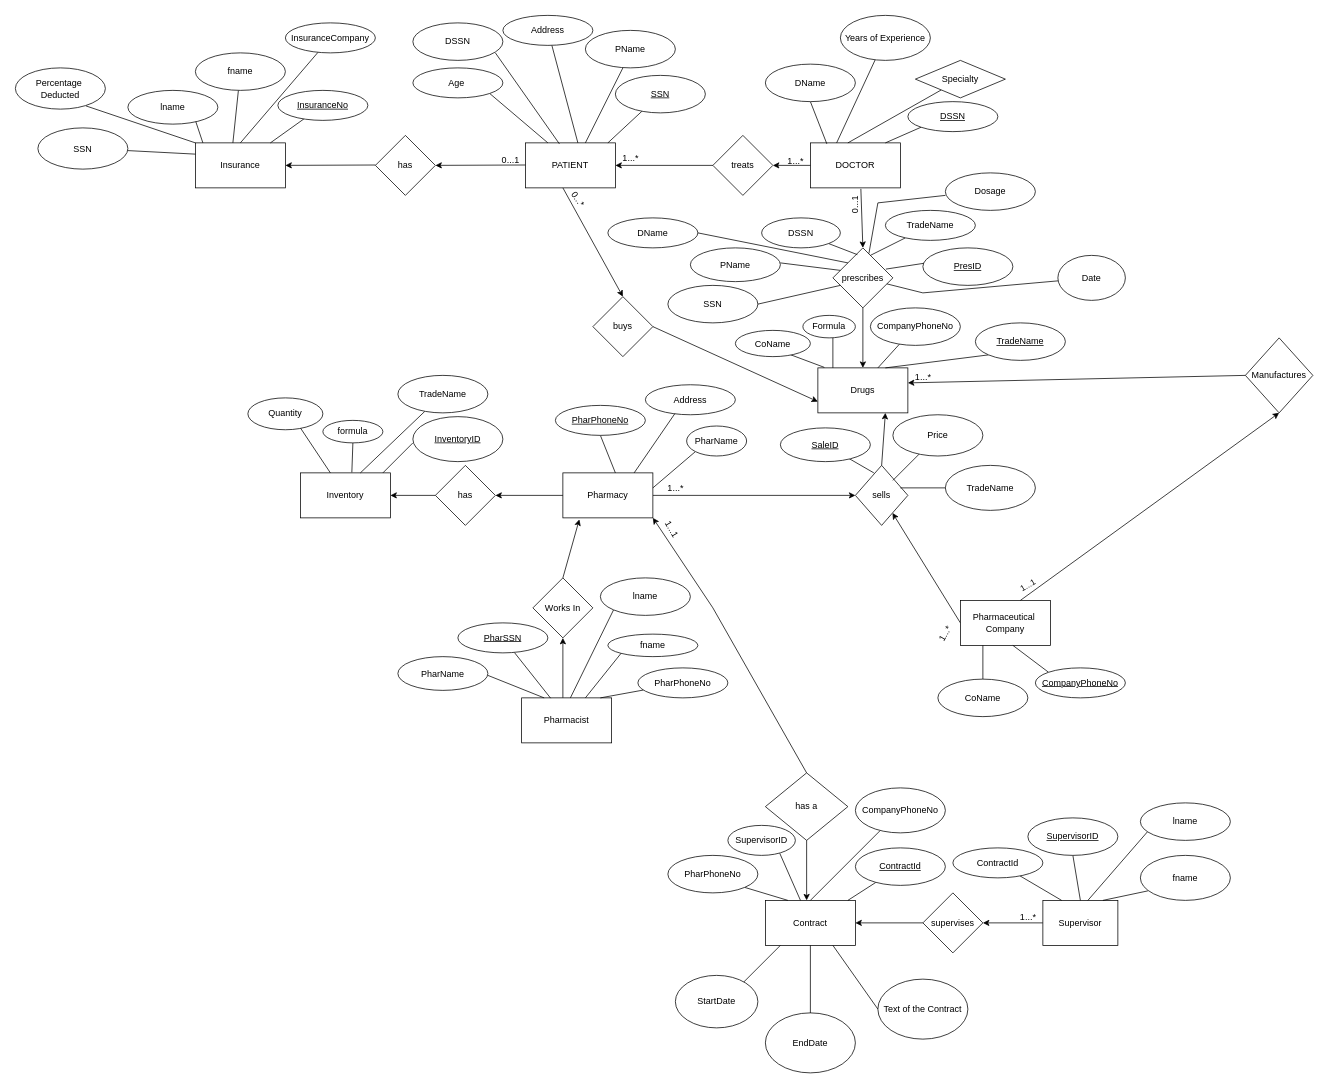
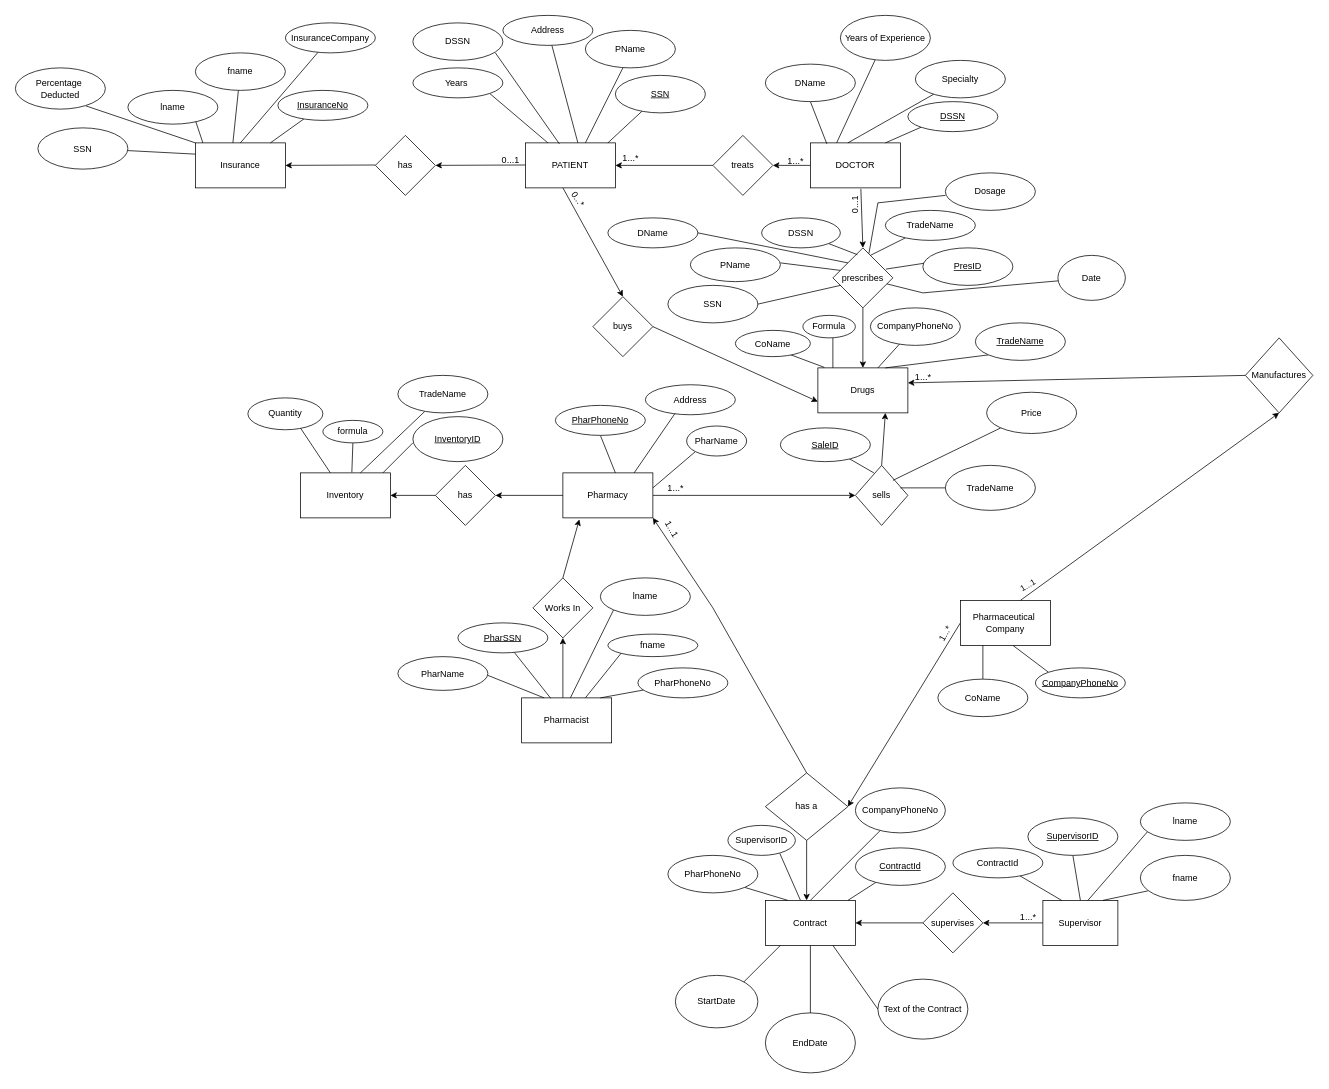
- <mxCell id="98" value="Specialty" style="rhombus;whiteSpace=wrap;html=1;movable=0;resizable=0;rotatable=0;deletable=0;editable=0;locked=1;connectable=0;" vertex="1" parent="1"><mxGeometry x="1220" y="80" width="120" height="50" as="geometry" /></mxCell>
+ <mxCell id="98" value="Specialty" style="ellipse;whiteSpace=wrap;html=1;movable=0;resizable=0;rotatable=0;deletable=0;editable=0;locked=1;connectable=0;" vertex="1" parent="1"><mxGeometry x="1220" y="80" width="120" height="50" as="geometry" /></mxCell>
- <mxCell id="14" value="Age&amp;nbsp;" style="ellipse;whiteSpace=wrap;html=1;movable=0;resizable=0;rotatable=0;deletable=0;editable=0;locked=1;connectable=0;" parent="1" vertex="1"><mxGeometry x="550" y="90" width="120" height="40" as="geometry" /></mxCell>
+ <mxCell id="14" value="Years&amp;nbsp;" style="ellipse;whiteSpace=wrap;html=1;movable=0;resizable=0;rotatable=0;deletable=0;editable=0;locked=1;connectable=0;" parent="1" vertex="1"><mxGeometry x="550" y="90" width="120" height="40" as="geometry" /></mxCell>
- <mxCell id="114" value="Price" style="ellipse;whiteSpace=wrap;html=1;movable=0;resizable=0;rotatable=0;deletable=0;editable=0;locked=1;connectable=0;" vertex="1" parent="1"><mxGeometry x="1190" y="552.5" width="120" height="55" as="geometry" /></mxCell>
+ <mxCell id="114" value="Price" style="ellipse;whiteSpace=wrap;html=1;movable=0;resizable=0;rotatable=0;deletable=0;editable=0;locked=1;connectable=0;" vertex="1" parent="1"><mxGeometry x="1315" y="522.5" width="120" height="55" as="geometry" /></mxCell>
- <mxCell id="63" value="" style="endArrow=classic;html=1;rounded=0;exitX=0;exitY=0.5;exitDx=0;exitDy=0;movable=0;resizable=0;rotatable=0;deletable=0;editable=0;locked=1;connectable=0;" parent="1" source="64" target="41" edge="1"><mxGeometry width="50" height="50" relative="1" as="geometry"><mxPoint x="1200" y="770" as="sourcePoint" /><mxPoint x="1120" y="1010" as="targetPoint" /></mxGeometry></mxCell>
+ <mxCell id="63" value="" style="endArrow=classic;html=1;rounded=0;exitX=0;exitY=0.5;exitDx=0;exitDy=0;movable=0;resizable=0;rotatable=0;deletable=0;editable=0;locked=1;connectable=0;entryX=1;entryY=0.5;entryDx=0;entryDy=0;" parent="1" source="64" target="62" edge="1"><mxGeometry width="50" height="50" relative="1" as="geometry"><mxPoint x="1200" y="770" as="sourcePoint" /><mxPoint x="1120" y="1010" as="targetPoint" /></mxGeometry></mxCell>
